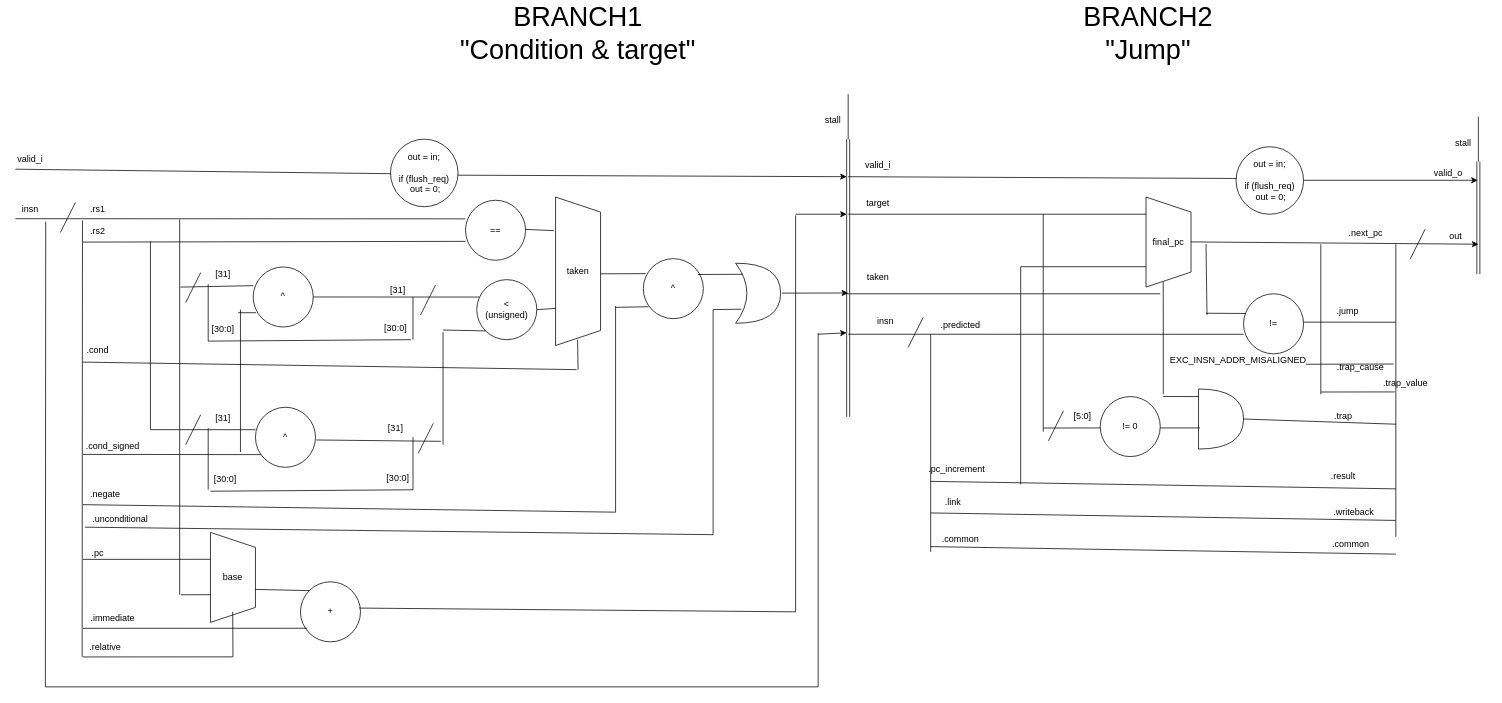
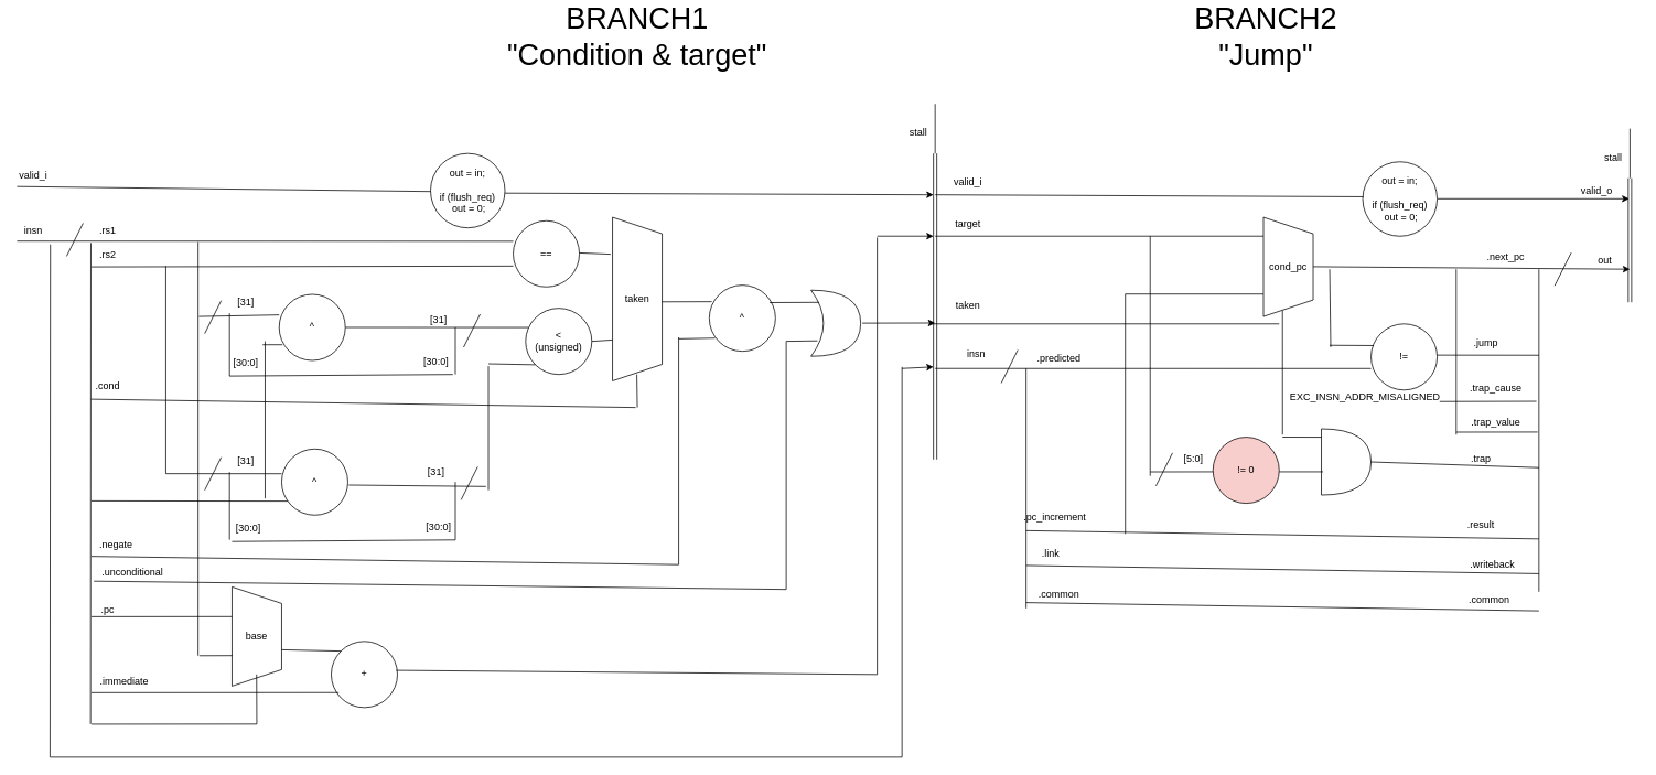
- <mxCell id="34" value="final_pc" style="shape=trapezoid;perimeter=trapezoidPerimeter;whiteSpace=wrap;html=1;fixedSize=1;direction=south;" parent="1" vertex="1"><mxGeometry x="1527" y="254.16" width="60" height="120" as="geometry" /></mxCell>
+ <mxCell id="34" value="cond_pc" style="shape=trapezoid;perimeter=trapezoidPerimeter;whiteSpace=wrap;html=1;fixedSize=1;direction=south;" parent="1" vertex="1"><mxGeometry x="1527" y="254.16" width="60" height="120" as="geometry" /></mxCell>
- <mxCell id="26" value=".trap_cause" style="text;html=1;align=center;verticalAlign=middle;whiteSpace=wrap;rounded=0;" parent="1" vertex="1"><mxGeometry x="1783" y="474.63" width="60" height="12.09" as="geometry" /></mxCell>
+ <mxCell id="26" value=".trap_cause" style="text;html=1;align=center;verticalAlign=middle;whiteSpace=wrap;rounded=0;" parent="1" vertex="1"><mxGeometry x="1778" y="454.63" width="60" height="12.09" as="geometry" /></mxCell>
- <mxCell id="49" value=".trap_value" style="text;html=1;align=center;verticalAlign=middle;whiteSpace=wrap;rounded=0;" parent="1" vertex="1"><mxGeometry x="1843" y="497.08" width="60" height="12.09" as="geometry" /></mxCell>
+ <mxCell id="49" value=".trap_value" style="text;html=1;align=center;verticalAlign=middle;whiteSpace=wrap;rounded=0;" parent="1" vertex="1"><mxGeometry x="1778" y="497.08" width="60" height="12.09" as="geometry" /></mxCell>
- <mxCell id="40" value="!= 0" style="ellipse;whiteSpace=wrap;html=1;aspect=fixed;" parent="1" vertex="1"><mxGeometry x="1466" y="520.08" width="80" height="80" as="geometry" /></mxCell>
+ <mxCell id="40" value="!= 0" style="ellipse;whiteSpace=wrap;html=1;aspect=fixed;fillColor=#f8cecc;" parent="1" vertex="1"><mxGeometry x="1466" y="520.08" width="80" height="80" as="geometry" /></mxCell>
- <mxCell id="118" value="&lt;div&gt;.cond_signed&lt;/div&gt;" style="text;html=1;align=center;verticalAlign=middle;whiteSpace=wrap;rounded=0;" parent="1" vertex="1"><mxGeometry x="130" y="570.93" width="40" height="30" as="geometry" /></mxCell>
- <mxCell id="134" value=".relative" style="text;html=1;align=center;verticalAlign=middle;whiteSpace=wrap;rounded=0;" parent="1" vertex="1"><mxGeometry x="130" y="821.08" width="20" height="65.92" as="geometry" /></mxCell>
